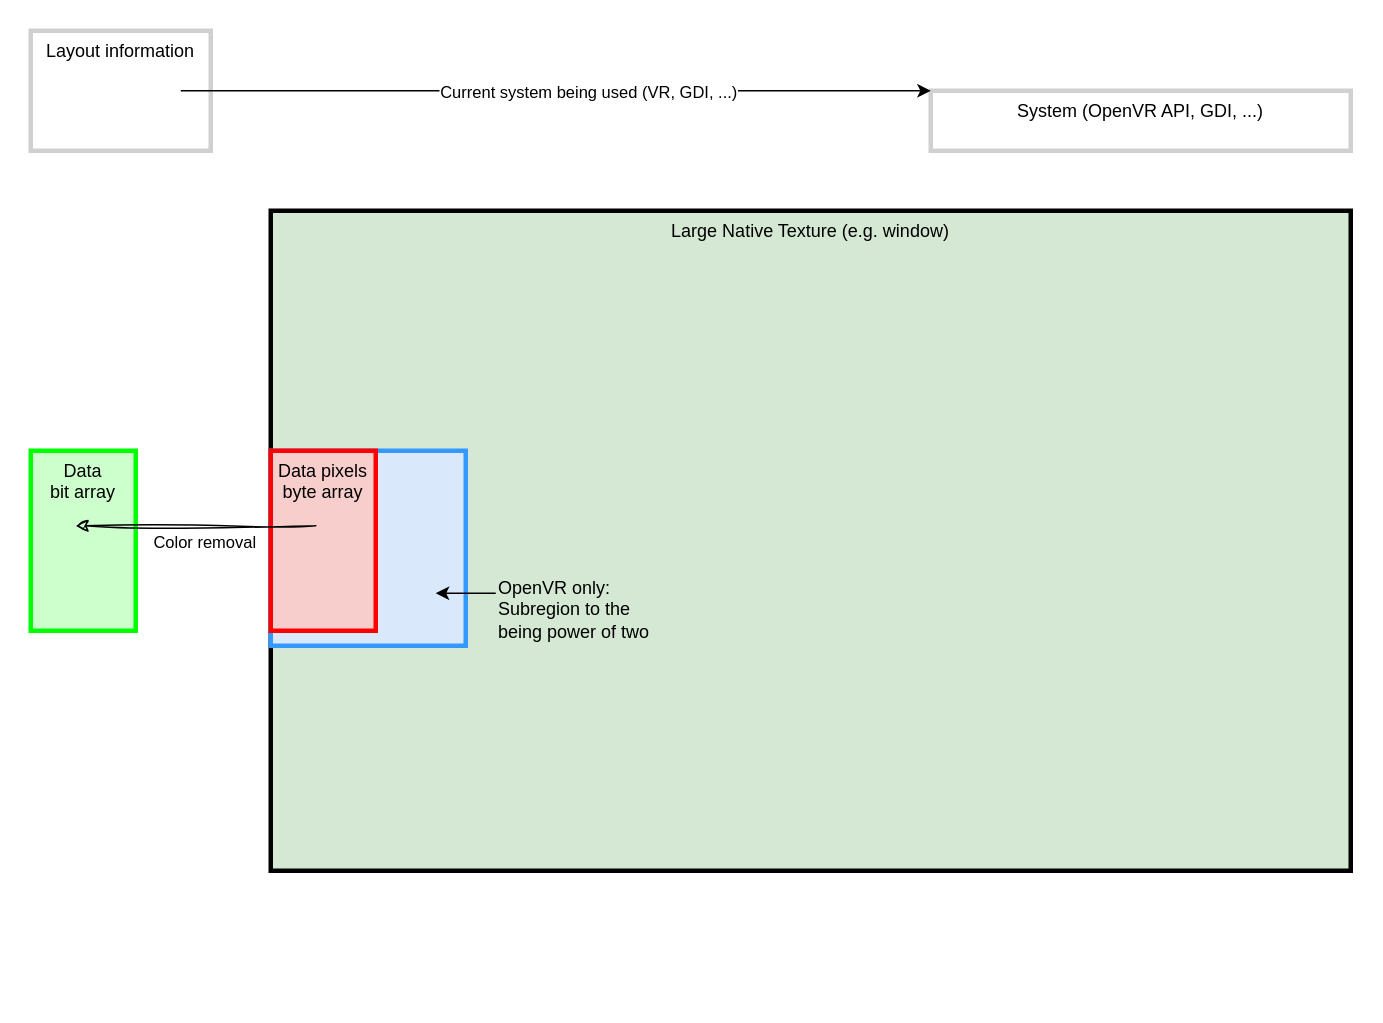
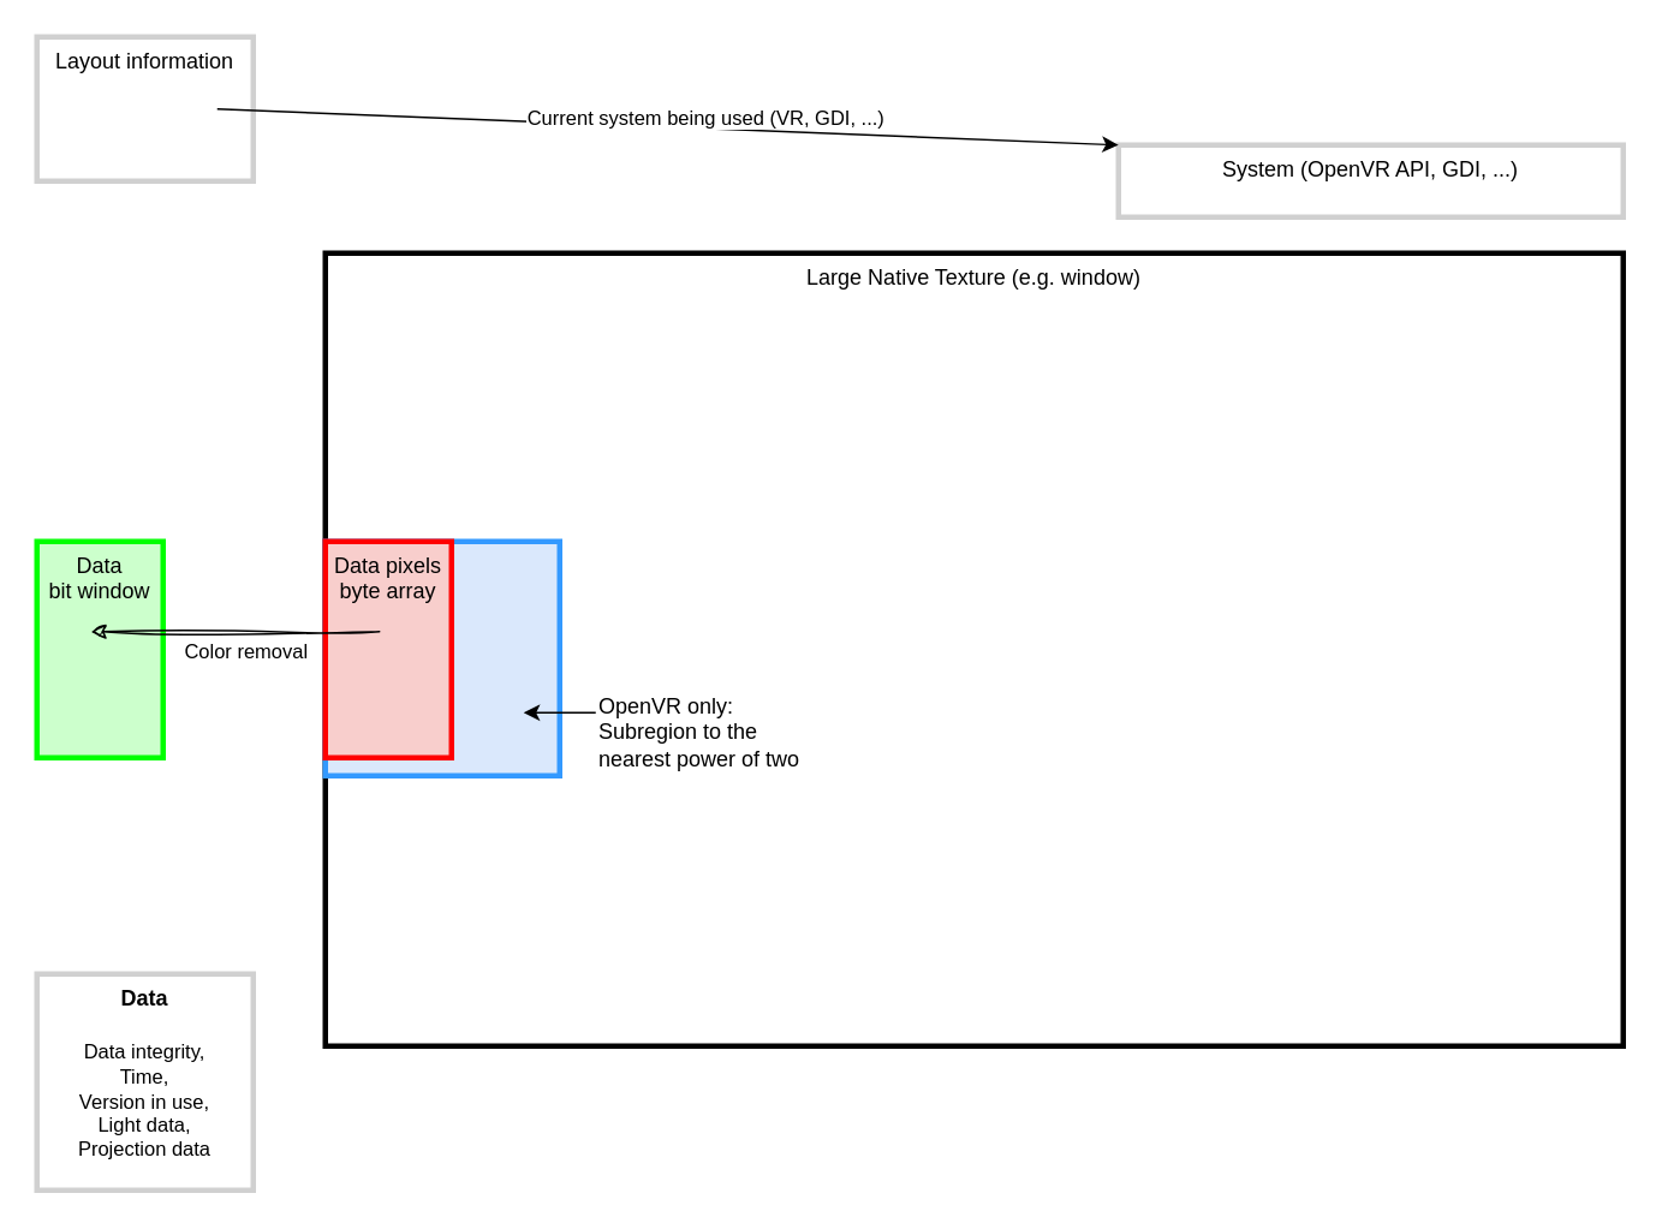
- <mxCell id="5" value="System (OpenVR API, GDI, ...)" style="rounded=0;whiteSpace=wrap;html=1;strokeWidth=3;align=center;verticalAlign=top;strokeColor=#D0D0D0;" parent="1" vertex="1"><mxGeometry x="620" y="60" width="280" height="40" as="geometry" /></mxCell>
+ <mxCell id="5" value="System (OpenVR API, GDI, ...)" style="rounded=0;whiteSpace=wrap;html=1;strokeWidth=3;align=center;verticalAlign=top;strokeColor=#D0D0D0;" parent="1" vertex="1"><mxGeometry x="620" y="80" width="280" height="40" as="geometry" /></mxCell>
- <mxCell id="6" value="Data bit&amp;nbsp;&lt;span style=&quot;background-color: transparent; color: light-dark(rgb(0, 0, 0), rgb(255, 255, 255));&quot;&gt;array&lt;/span&gt;" style="rounded=0;whiteSpace=wrap;html=1;strokeWidth=3;align=center;verticalAlign=top;fillColor=#CCFFCC;strokeColor=#00FF00;" parent="1" vertex="1"><mxGeometry x="20" y="300" width="70" height="120" as="geometry" /></mxCell>
+ <mxCell id="6" value="Data bit&amp;nbsp;&lt;span style=&quot;background-color: transparent; color: light-dark(rgb(0, 0, 0), rgb(255, 255, 255));&quot;&gt;window&lt;/span&gt;" style="rounded=0;whiteSpace=wrap;html=1;strokeWidth=3;align=center;verticalAlign=top;fillColor=#CCFFCC;strokeColor=#00FF00;" parent="1" vertex="1"><mxGeometry x="20" y="300" width="70" height="120" as="geometry" /></mxCell>
- <mxCell id="2" value="Large Native Texture (e.g. window)" style="rounded=0;whiteSpace=wrap;html=1;strokeWidth=3;align=center;verticalAlign=top;fillColor=#d5e8d4;" parent="1" vertex="1"><mxGeometry x="180" y="140" width="720" height="440" as="geometry" /></mxCell>
+ <mxCell id="2" value="Large Native Texture (e.g. window)" style="rounded=0;whiteSpace=wrap;html=1;strokeWidth=3;align=center;verticalAlign=top;" parent="1" vertex="1"><mxGeometry x="180" y="140" width="720" height="440" as="geometry" /></mxCell>
- <mxCell id="13" value="&lt;span style=&quot;&quot;&gt;OpenVR only:&lt;/span&gt;&lt;div style=&quot;&quot;&gt;Subregion to the&lt;/div&gt;&lt;div style=&quot;&quot;&gt;being power of two&lt;/div&gt;" style="text;html=1;align=left;verticalAlign=bottom;whiteSpace=wrap;rounded=0;" vertex="1" parent="1"><mxGeometry x="330" y="360" width="170" height="70" as="geometry" /></mxCell>
+ <mxCell id="13" value="&lt;span style=&quot;&quot;&gt;OpenVR only:&lt;/span&gt;&lt;div style=&quot;&quot;&gt;Subregion to the&lt;/div&gt;&lt;div style=&quot;&quot;&gt;nearest power of two&lt;/div&gt;" style="text;html=1;align=left;verticalAlign=bottom;whiteSpace=wrap;rounded=0;" vertex="1" parent="1"><mxGeometry x="330" y="360" width="170" height="70" as="geometry" /></mxCell>
+ <mxCell id="12" value="&lt;b&gt;Data&lt;/b&gt;&lt;div&gt;&lt;b&gt;&lt;br&gt;&lt;/b&gt;&lt;div&gt;&lt;span style=&quot;font-size: 11px; text-wrap-mode: nowrap; background-color: rgb(255, 255, 255);&quot;&gt;Data integrity,&lt;/span&gt;&lt;/div&gt;&lt;div&gt;&lt;span style=&quot;font-size: 11px; text-wrap-mode: nowrap;&quot;&gt;Time,&lt;/span&gt;&lt;span style=&quot;font-size: 11px; text-wrap-mode: nowrap;&quot;&gt;&lt;br&gt;&lt;/span&gt;&lt;div style=&quot;font-size: 11px; text-wrap-mode: nowrap;&quot;&gt;Version in use,&lt;/div&gt;&lt;div style=&quot;font-size: 11px; text-wrap-mode: nowrap;&quot;&gt;Light data,&lt;/div&gt;&lt;div style=&quot;font-size: 11px; text-wrap-mode: nowrap;&quot;&gt;Projection data&lt;/div&gt;&lt;/div&gt;&lt;/div&gt;" style="rounded=0;whiteSpace=wrap;html=1;strokeWidth=3;align=center;verticalAlign=top;strokeColor=#D0D0D0;" parent="1" vertex="1"><mxGeometry x="20" y="540" width="120" height="120" as="geometry" /></mxCell>
